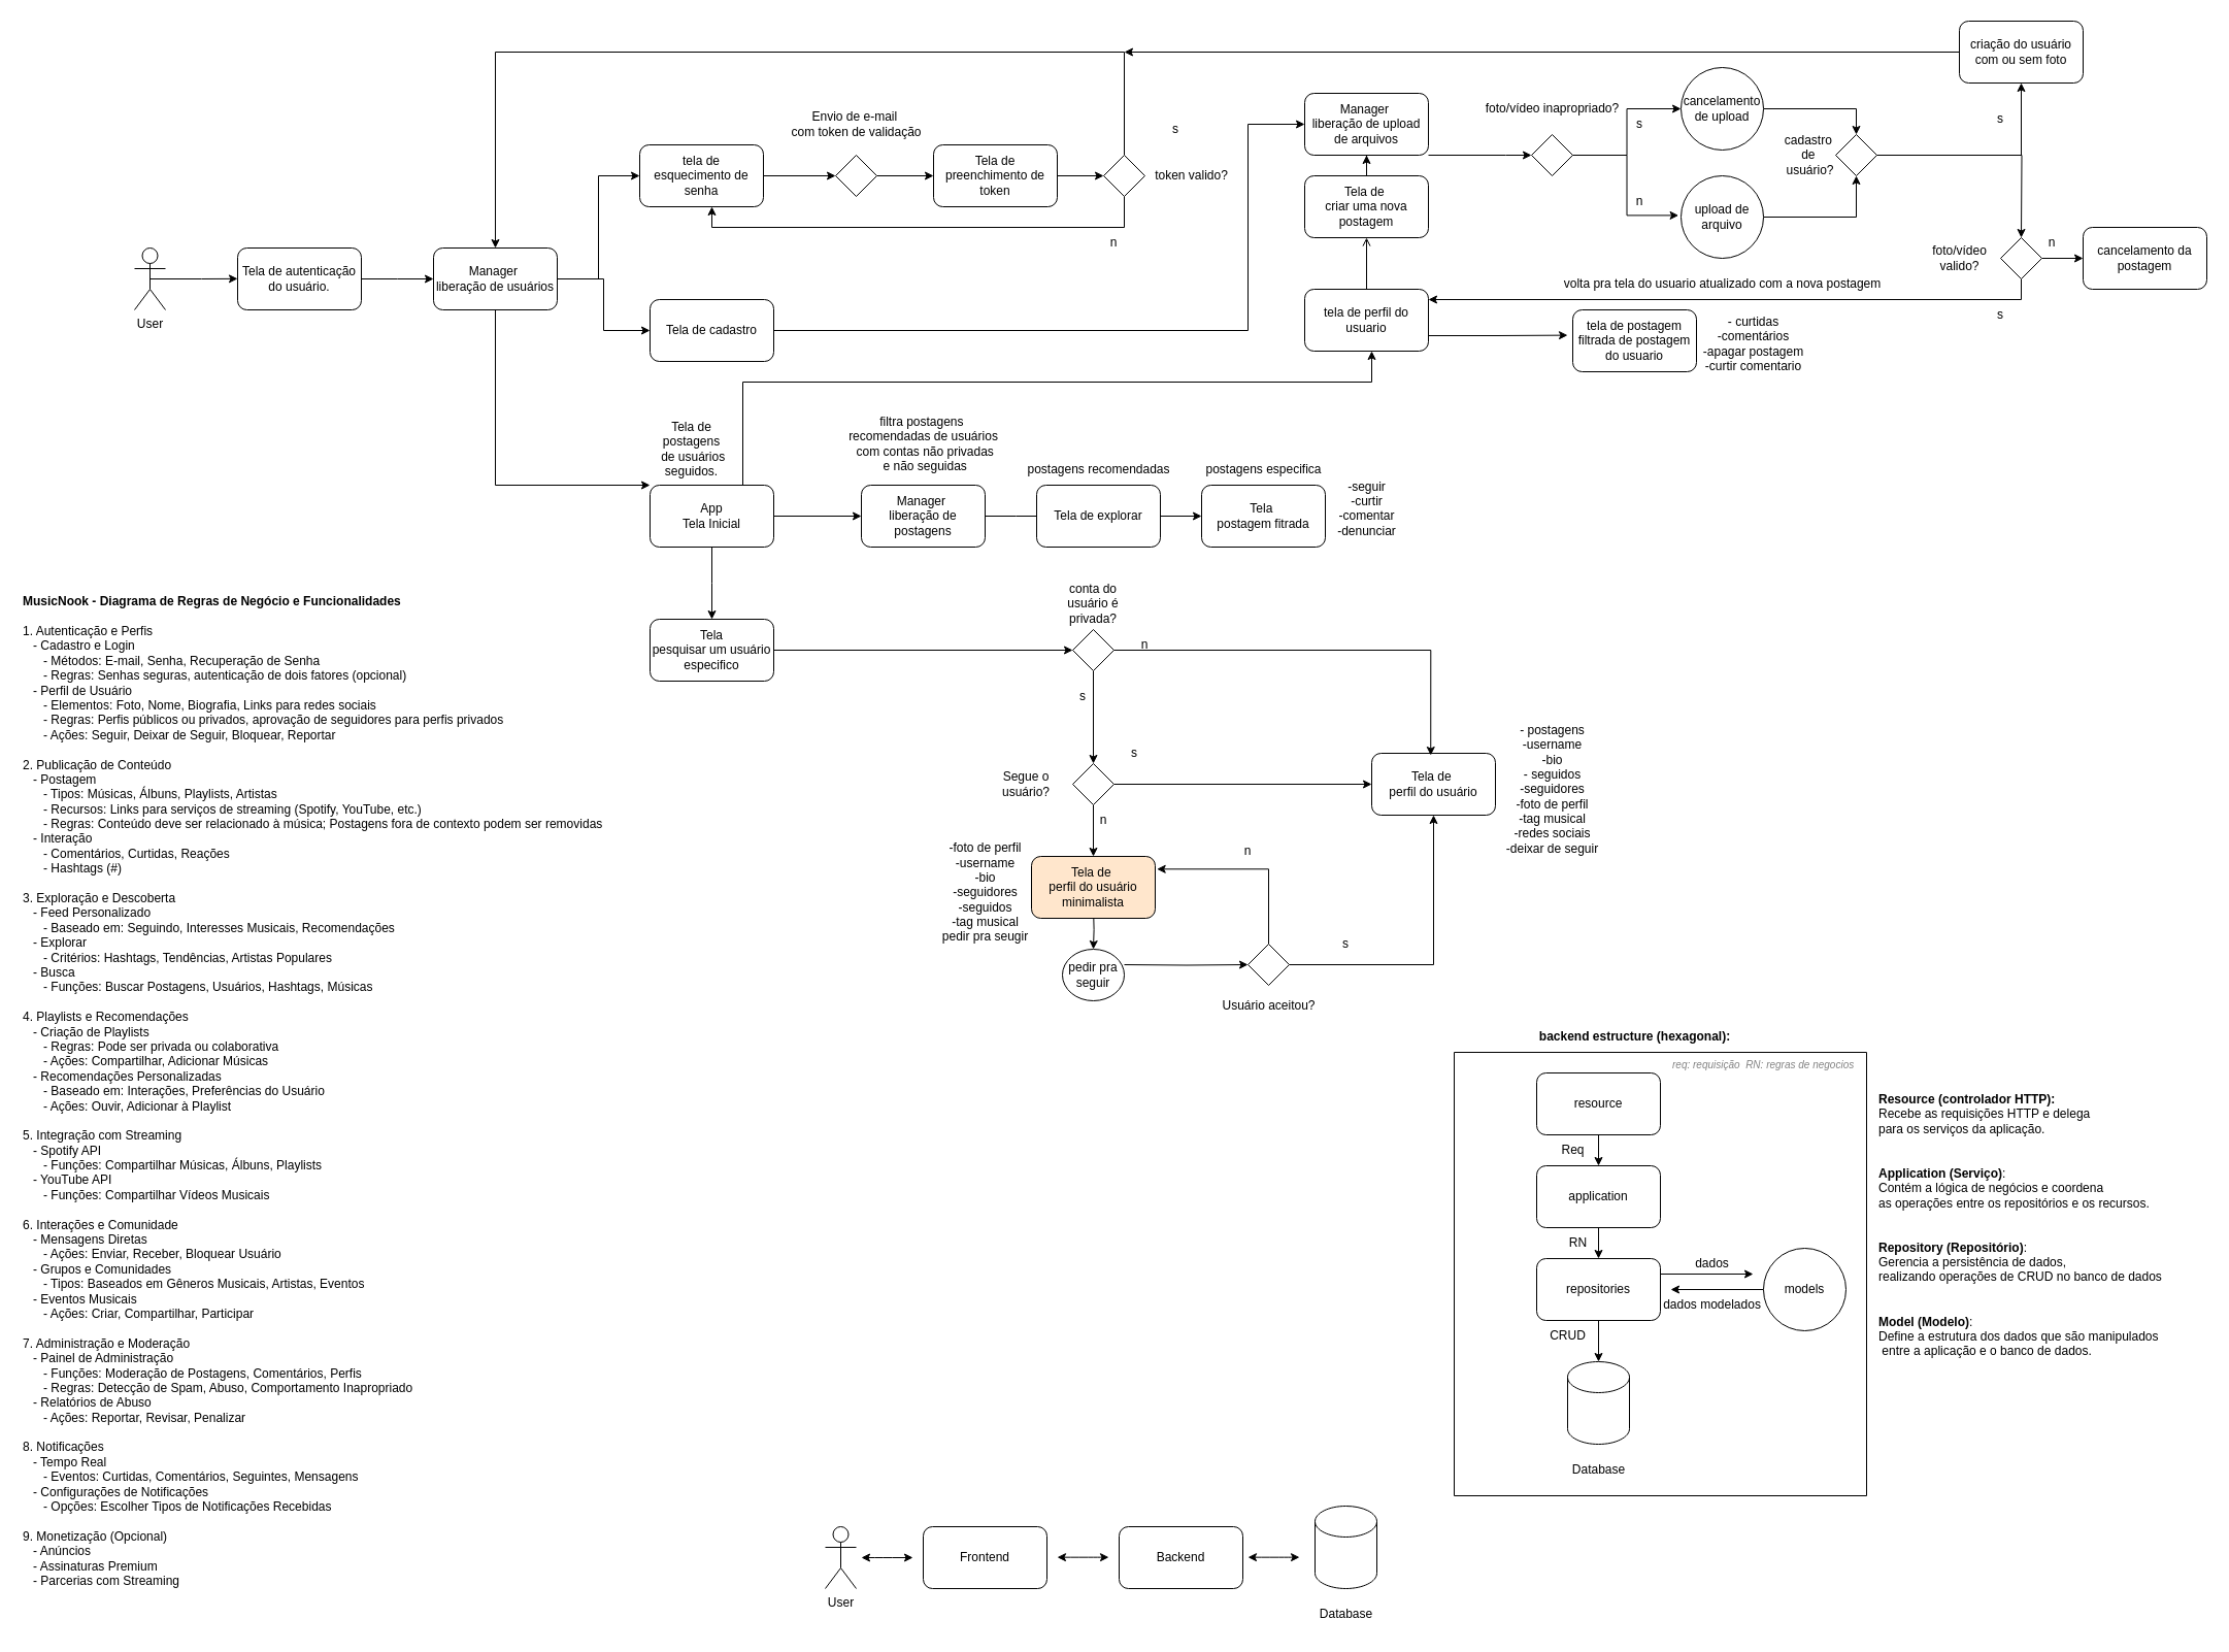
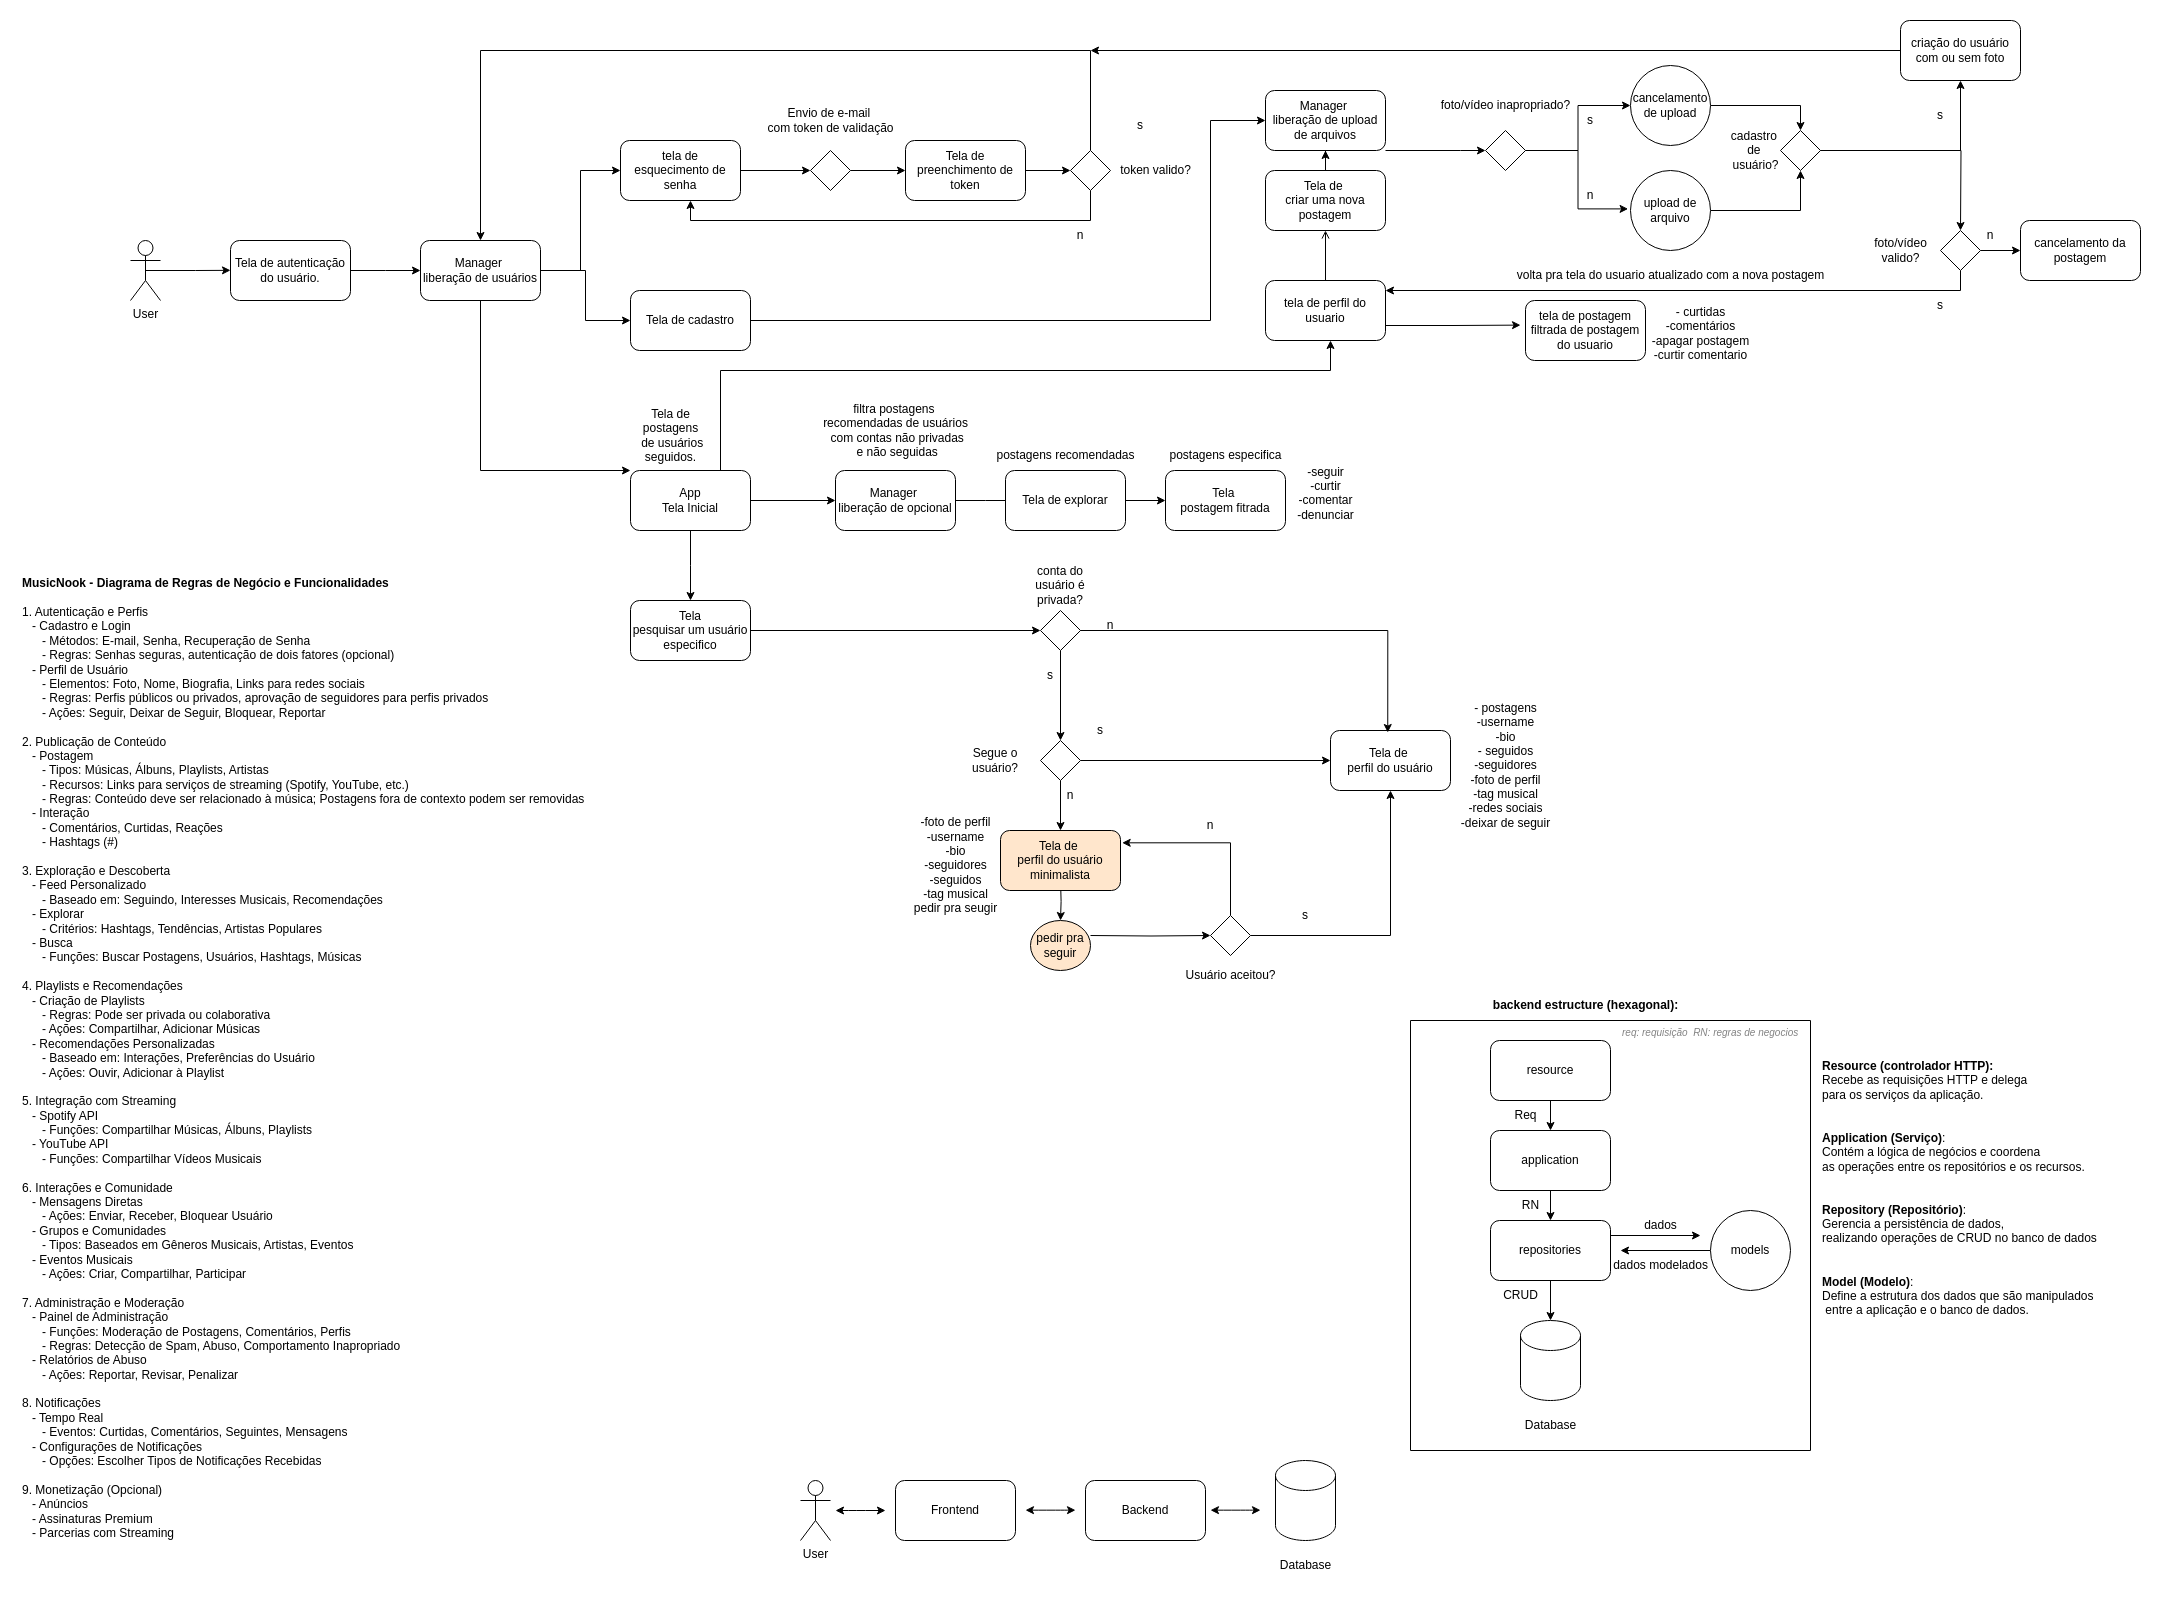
- <mxCell id="53" value="Manager&amp;nbsp;&lt;br&gt;liberação de postagens" style="rounded=1;whiteSpace=wrap;html=1;" parent="1" vertex="1"><mxGeometry x="835" y="470" width="120" height="60" as="geometry" /></mxCell>
+ <mxCell id="53" value="Manager&amp;nbsp;&lt;br&gt;liberação de opcional" style="rounded=1;whiteSpace=wrap;html=1;" parent="1" vertex="1"><mxGeometry x="835" y="470" width="120" height="60" as="geometry" /></mxCell>
- <mxCell id="41" value="pedir pra seguir" style="ellipse;whiteSpace=wrap;html=1;" parent="1" vertex="1"><mxGeometry x="1030" y="920" width="60" height="50" as="geometry" /></mxCell>
+ <mxCell id="41" value="pedir pra seguir" style="ellipse;whiteSpace=wrap;html=1;fillColor=#ffe6cc;" parent="1" vertex="1"><mxGeometry x="1030" y="920" width="60" height="50" as="geometry" /></mxCell>
